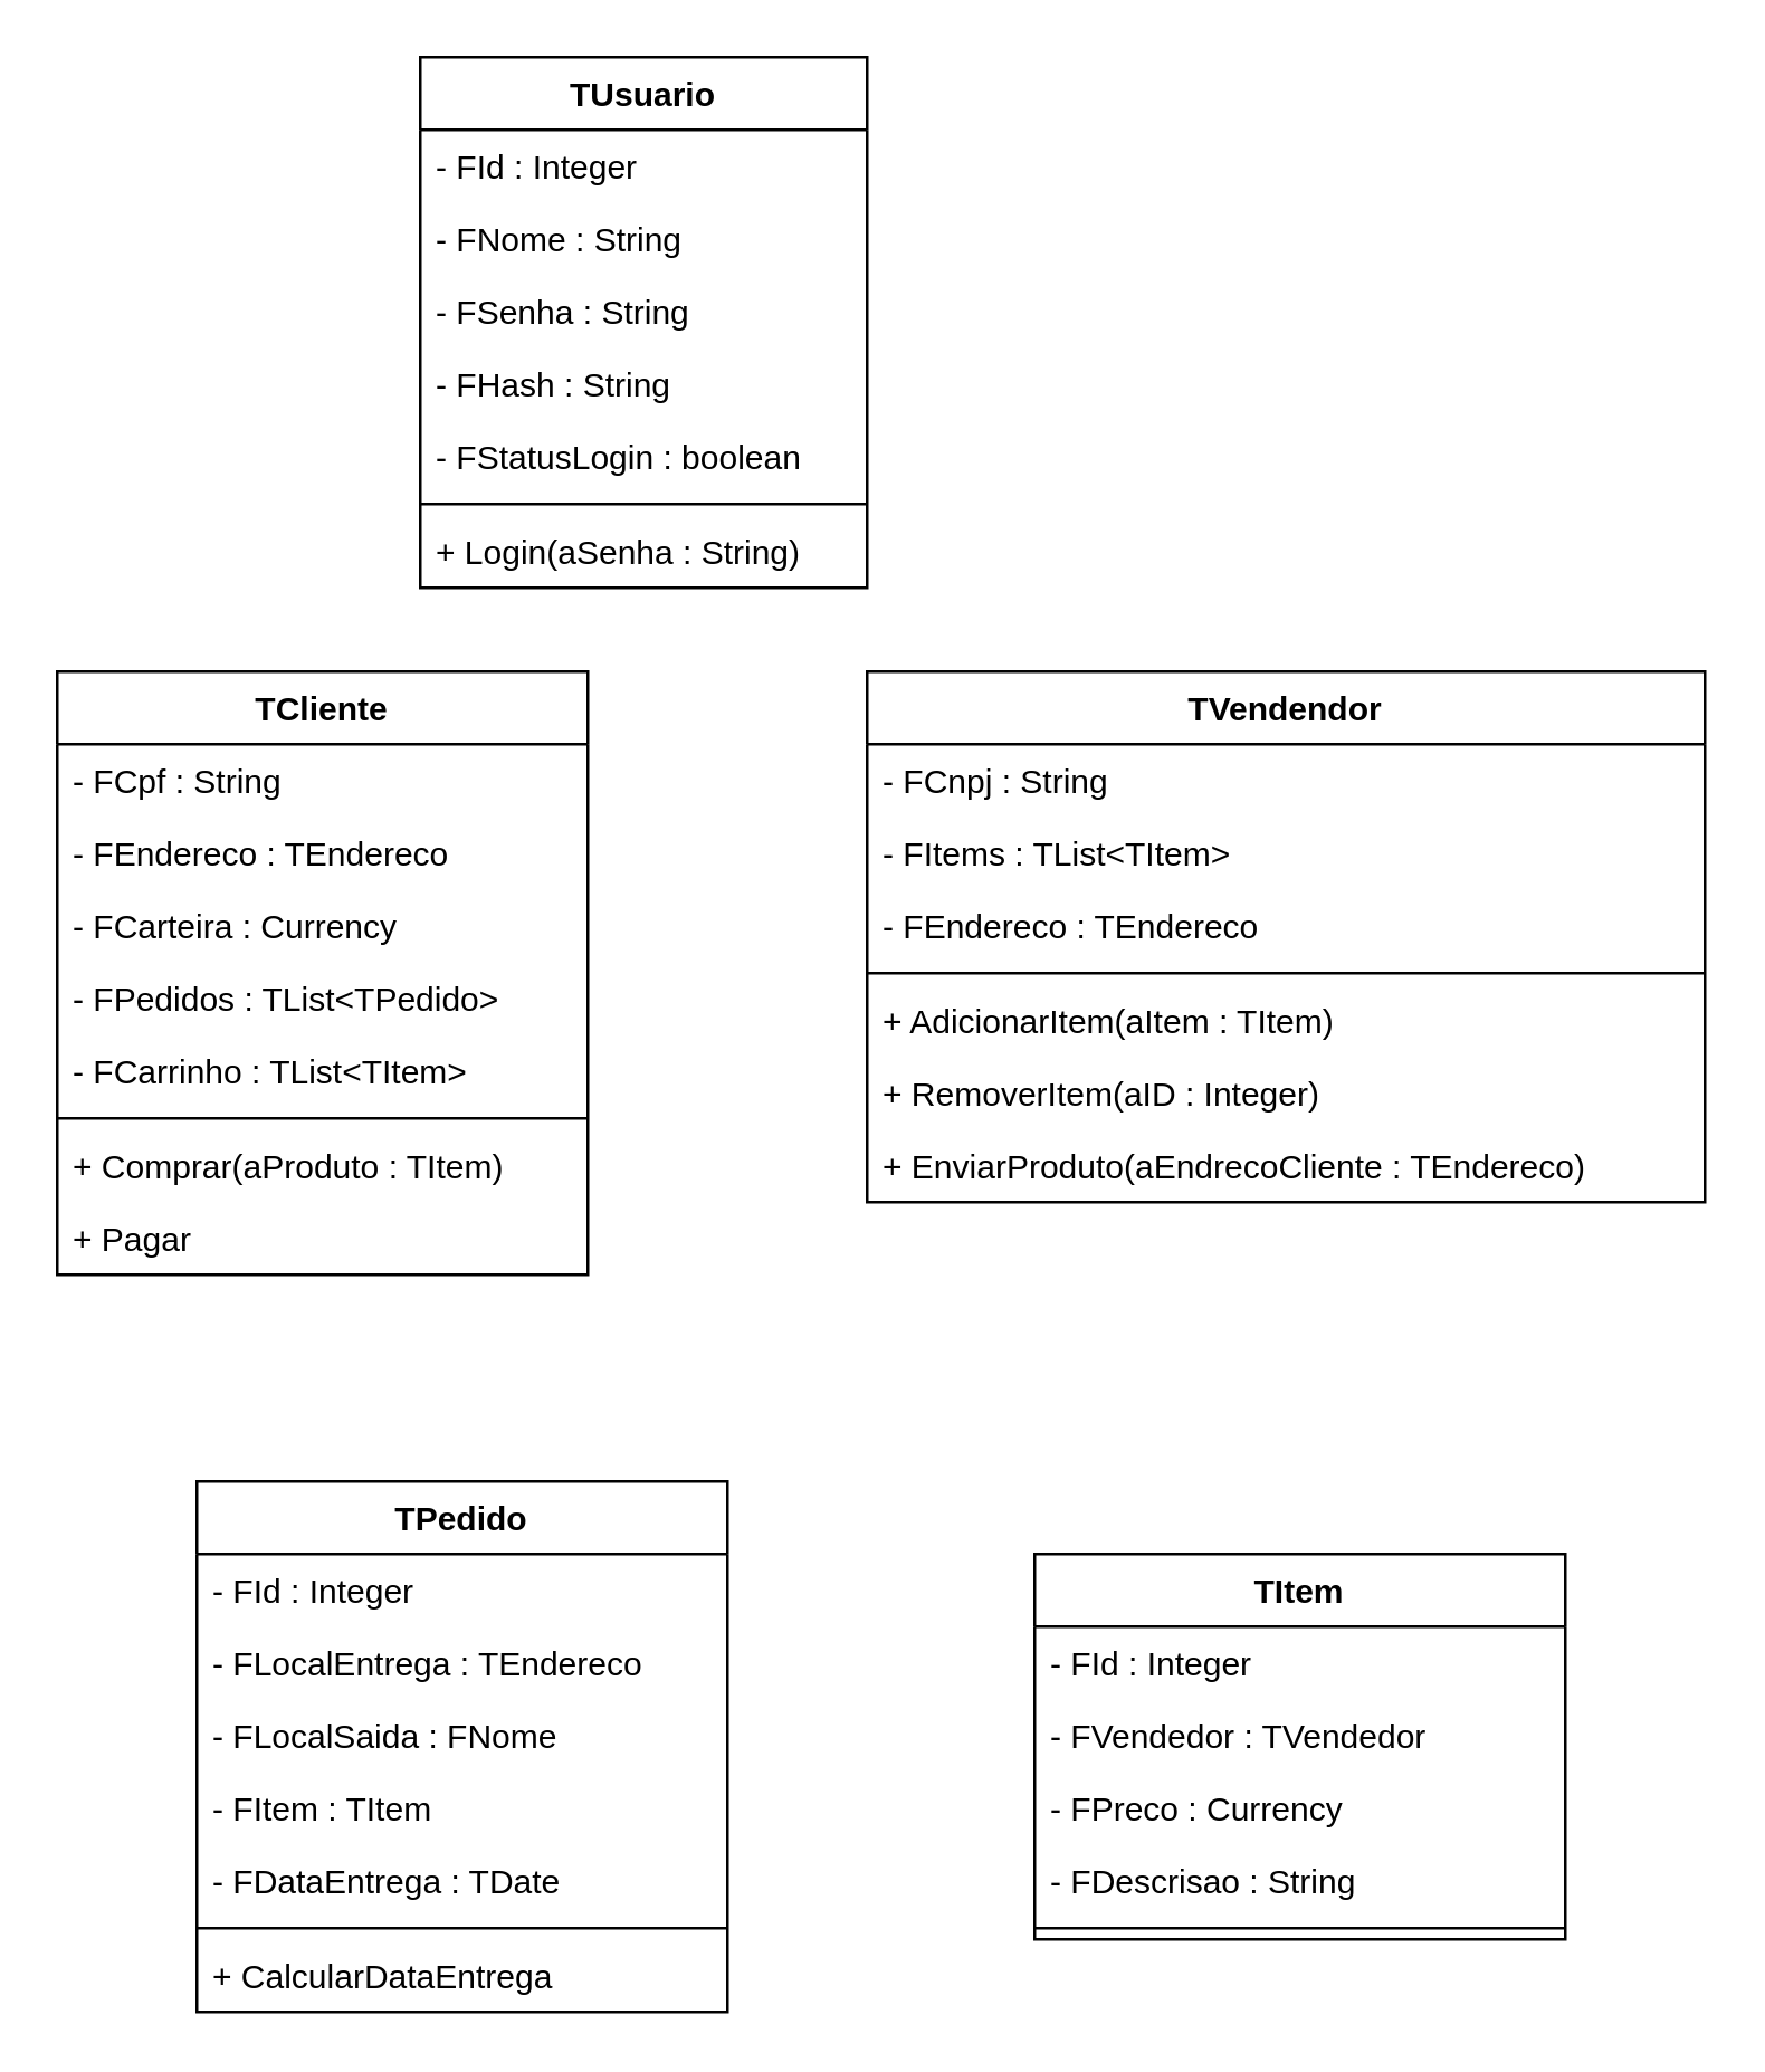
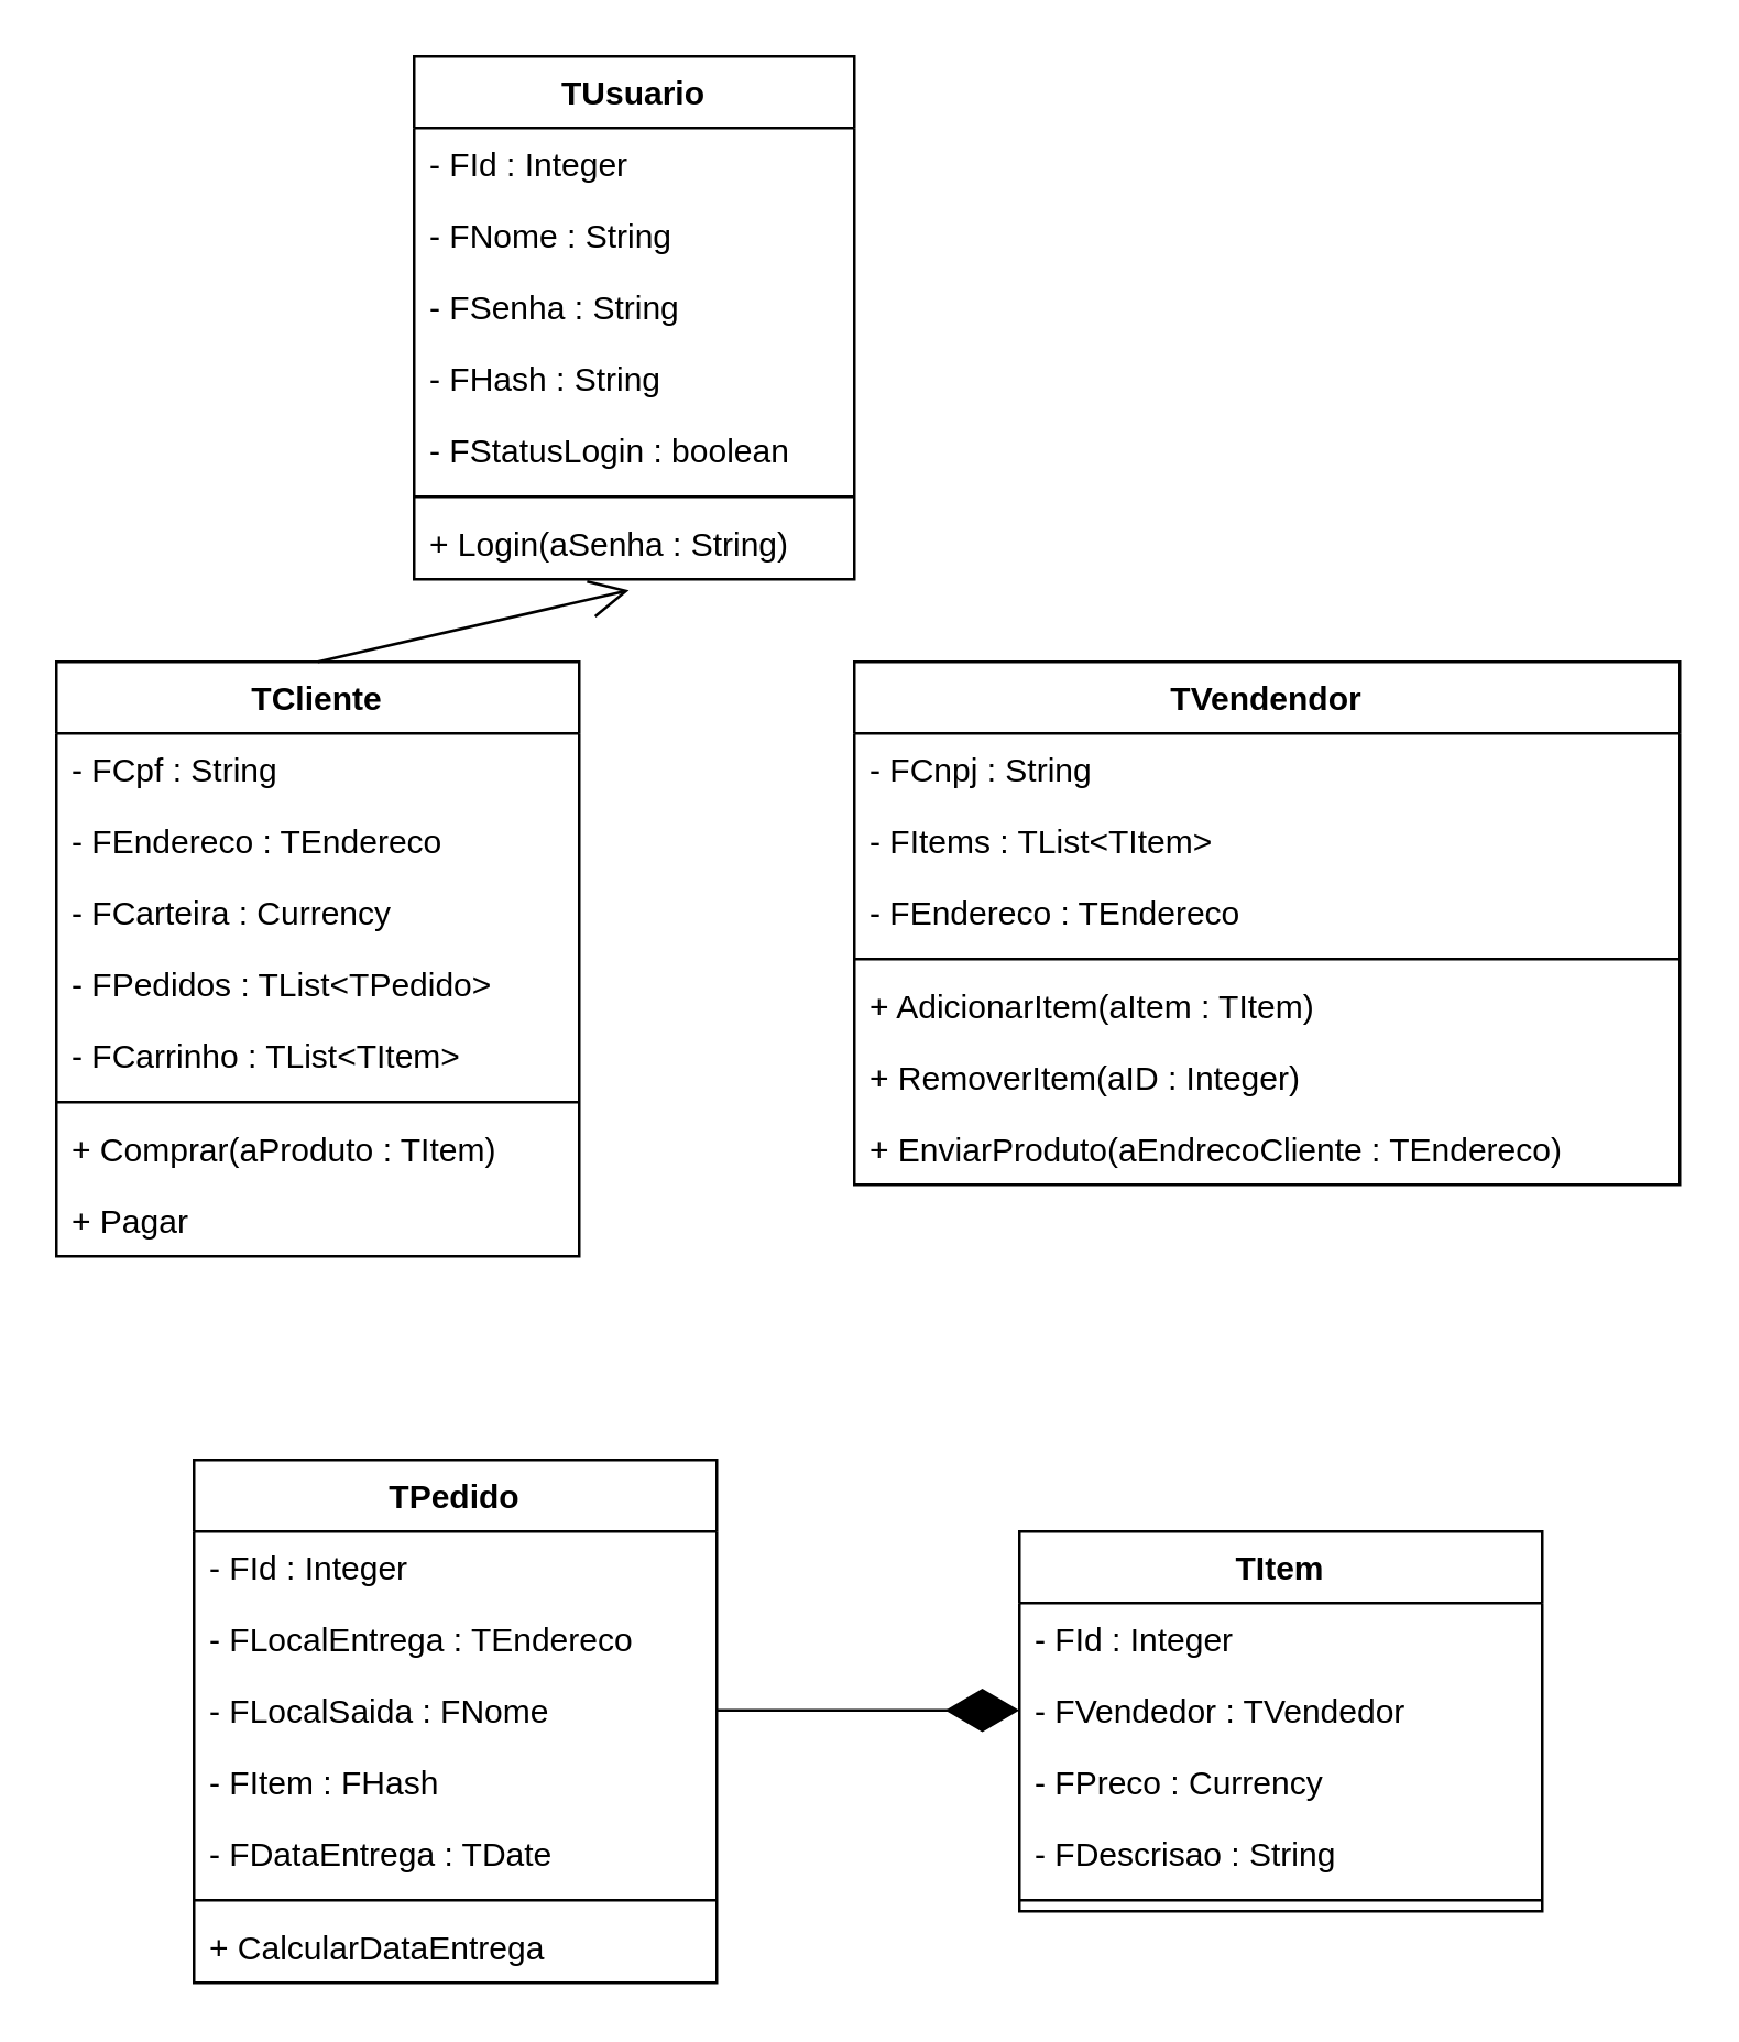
+ <mxCell id="27" value="" style="endArrow=open;endFill=1;endSize=12;html=1;rounded=0;exitX=0.5;exitY=0;exitDx=0;exitDy=0;entryX=0.488;entryY=1.154;entryDx=0;entryDy=0;entryPerimeter=0;" edge="1" parent="1" source="10" target="9"><mxGeometry width="160" relative="1" as="geometry"><mxPoint x="130" y="490" as="sourcePoint" /><mxPoint x="290" y="490" as="targetPoint" /></mxGeometry></mxCell>
+ <mxCell id="42" value="" style="endArrow=diamondThin;endFill=1;endSize=24;html=1;rounded=0;exitX=1;exitY=0.5;exitDx=0;exitDy=0;entryX=0;entryY=0.5;entryDx=0;entryDy=0;" edge="1" parent="1" source="37" target="30"><mxGeometry width="160" relative="1" as="geometry"><mxPoint x="310" y="766.99" as="sourcePoint" /><mxPoint x="320" y="510" as="targetPoint" /></mxGeometry></mxCell>
- <mxCell id="38" value="- FItem : TItem" style="text;strokeColor=none;fillColor=none;align=left;verticalAlign=top;spacingLeft=4;spacingRight=4;overflow=hidden;rotatable=0;points=[[0,0.5],[1,0.5]];portConstraint=eastwest;" vertex="1" parent="34"><mxGeometry y="104" width="190" height="26" as="geometry" /></mxCell>
+ <mxCell id="38" value="- FItem : FHash" style="text;strokeColor=none;fillColor=none;align=left;verticalAlign=top;spacingLeft=4;spacingRight=4;overflow=hidden;rotatable=0;points=[[0,0.5],[1,0.5]];portConstraint=eastwest;" vertex="1" parent="34"><mxGeometry y="104" width="190" height="26" as="geometry" /></mxCell>
